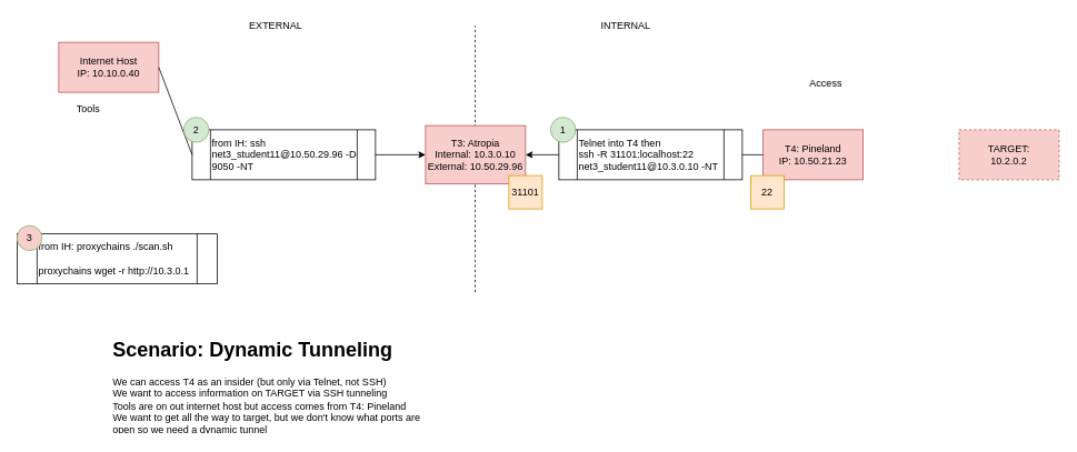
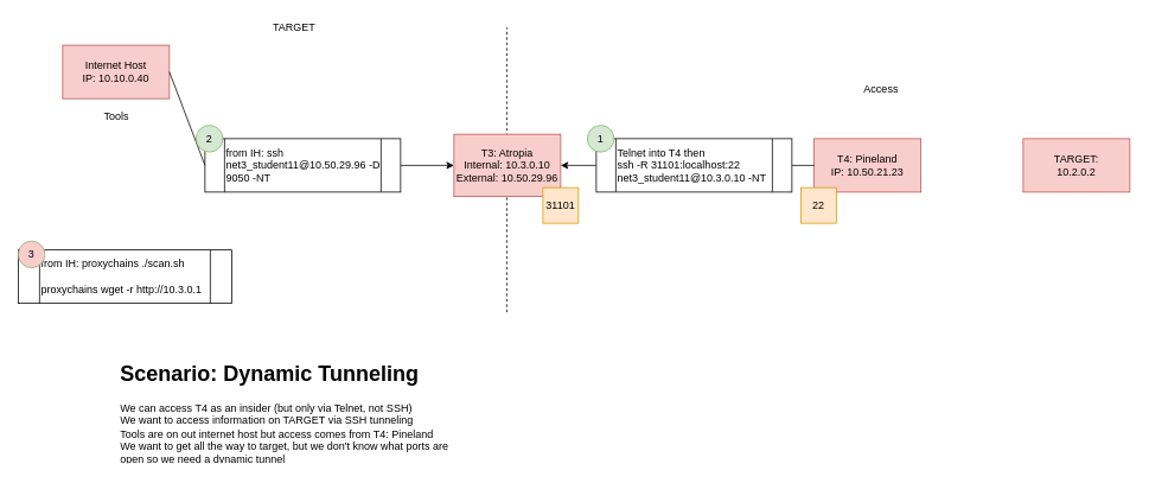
- <mxCell id="6" value="EXTERNAL" style="text;html=1;align=center;verticalAlign=middle;resizable=0;points=[];autosize=1;strokeColor=none;fillColor=none;" parent="1" vertex="1"><mxGeometry x="290" y="20" width="80" height="20" as="geometry" /></mxCell>
+ <mxCell id="6" value="TARGET" style="text;html=1;align=center;verticalAlign=middle;resizable=0;points=[];autosize=1;strokeColor=none;fillColor=none;" parent="1" vertex="1"><mxGeometry x="290" y="20" width="80" height="20" as="geometry" /></mxCell>
- <mxCell id="7" value="INTERNAL" style="text;html=1;align=center;verticalAlign=middle;resizable=0;points=[];autosize=1;strokeColor=none;fillColor=none;" parent="1" vertex="1"><mxGeometry x="715" y="20" width="70" height="20" as="geometry" /></mxCell>
- <mxCell id="4" value="Tools" style="text;html=1;align=center;verticalAlign=middle;resizable=0;points=[];autosize=1;strokeColor=none;fillColor=none;" parent="1" vertex="1"><mxGeometry x="85" y="120" width="40" height="20" as="geometry" /></mxCell>
+ <mxCell id="4" value="Tools" style="text;html=1;align=center;verticalAlign=middle;resizable=0;points=[];autosize=1;strokeColor=none;fillColor=none;" parent="1" vertex="1"><mxGeometry x="110" y="120" width="40" height="20" as="geometry" /></mxCell>
- <mxCell id="9" value="TARGET:&lt;br&gt;10.2.0.2" style="rounded=0;whiteSpace=wrap;html=1;fillColor=#f8cecc;strokeColor=#b85450;dashed=1;" parent="1" vertex="1"><mxGeometry x="1150" y="155" width="120" height="60" as="geometry" /></mxCell>
+ <mxCell id="9" value="TARGET:&lt;br&gt;10.2.0.2" style="rounded=0;whiteSpace=wrap;html=1;fillColor=#f8cecc;strokeColor=#b85450;" parent="1" vertex="1"><mxGeometry x="1150" y="155" width="120" height="60" as="geometry" /></mxCell>
